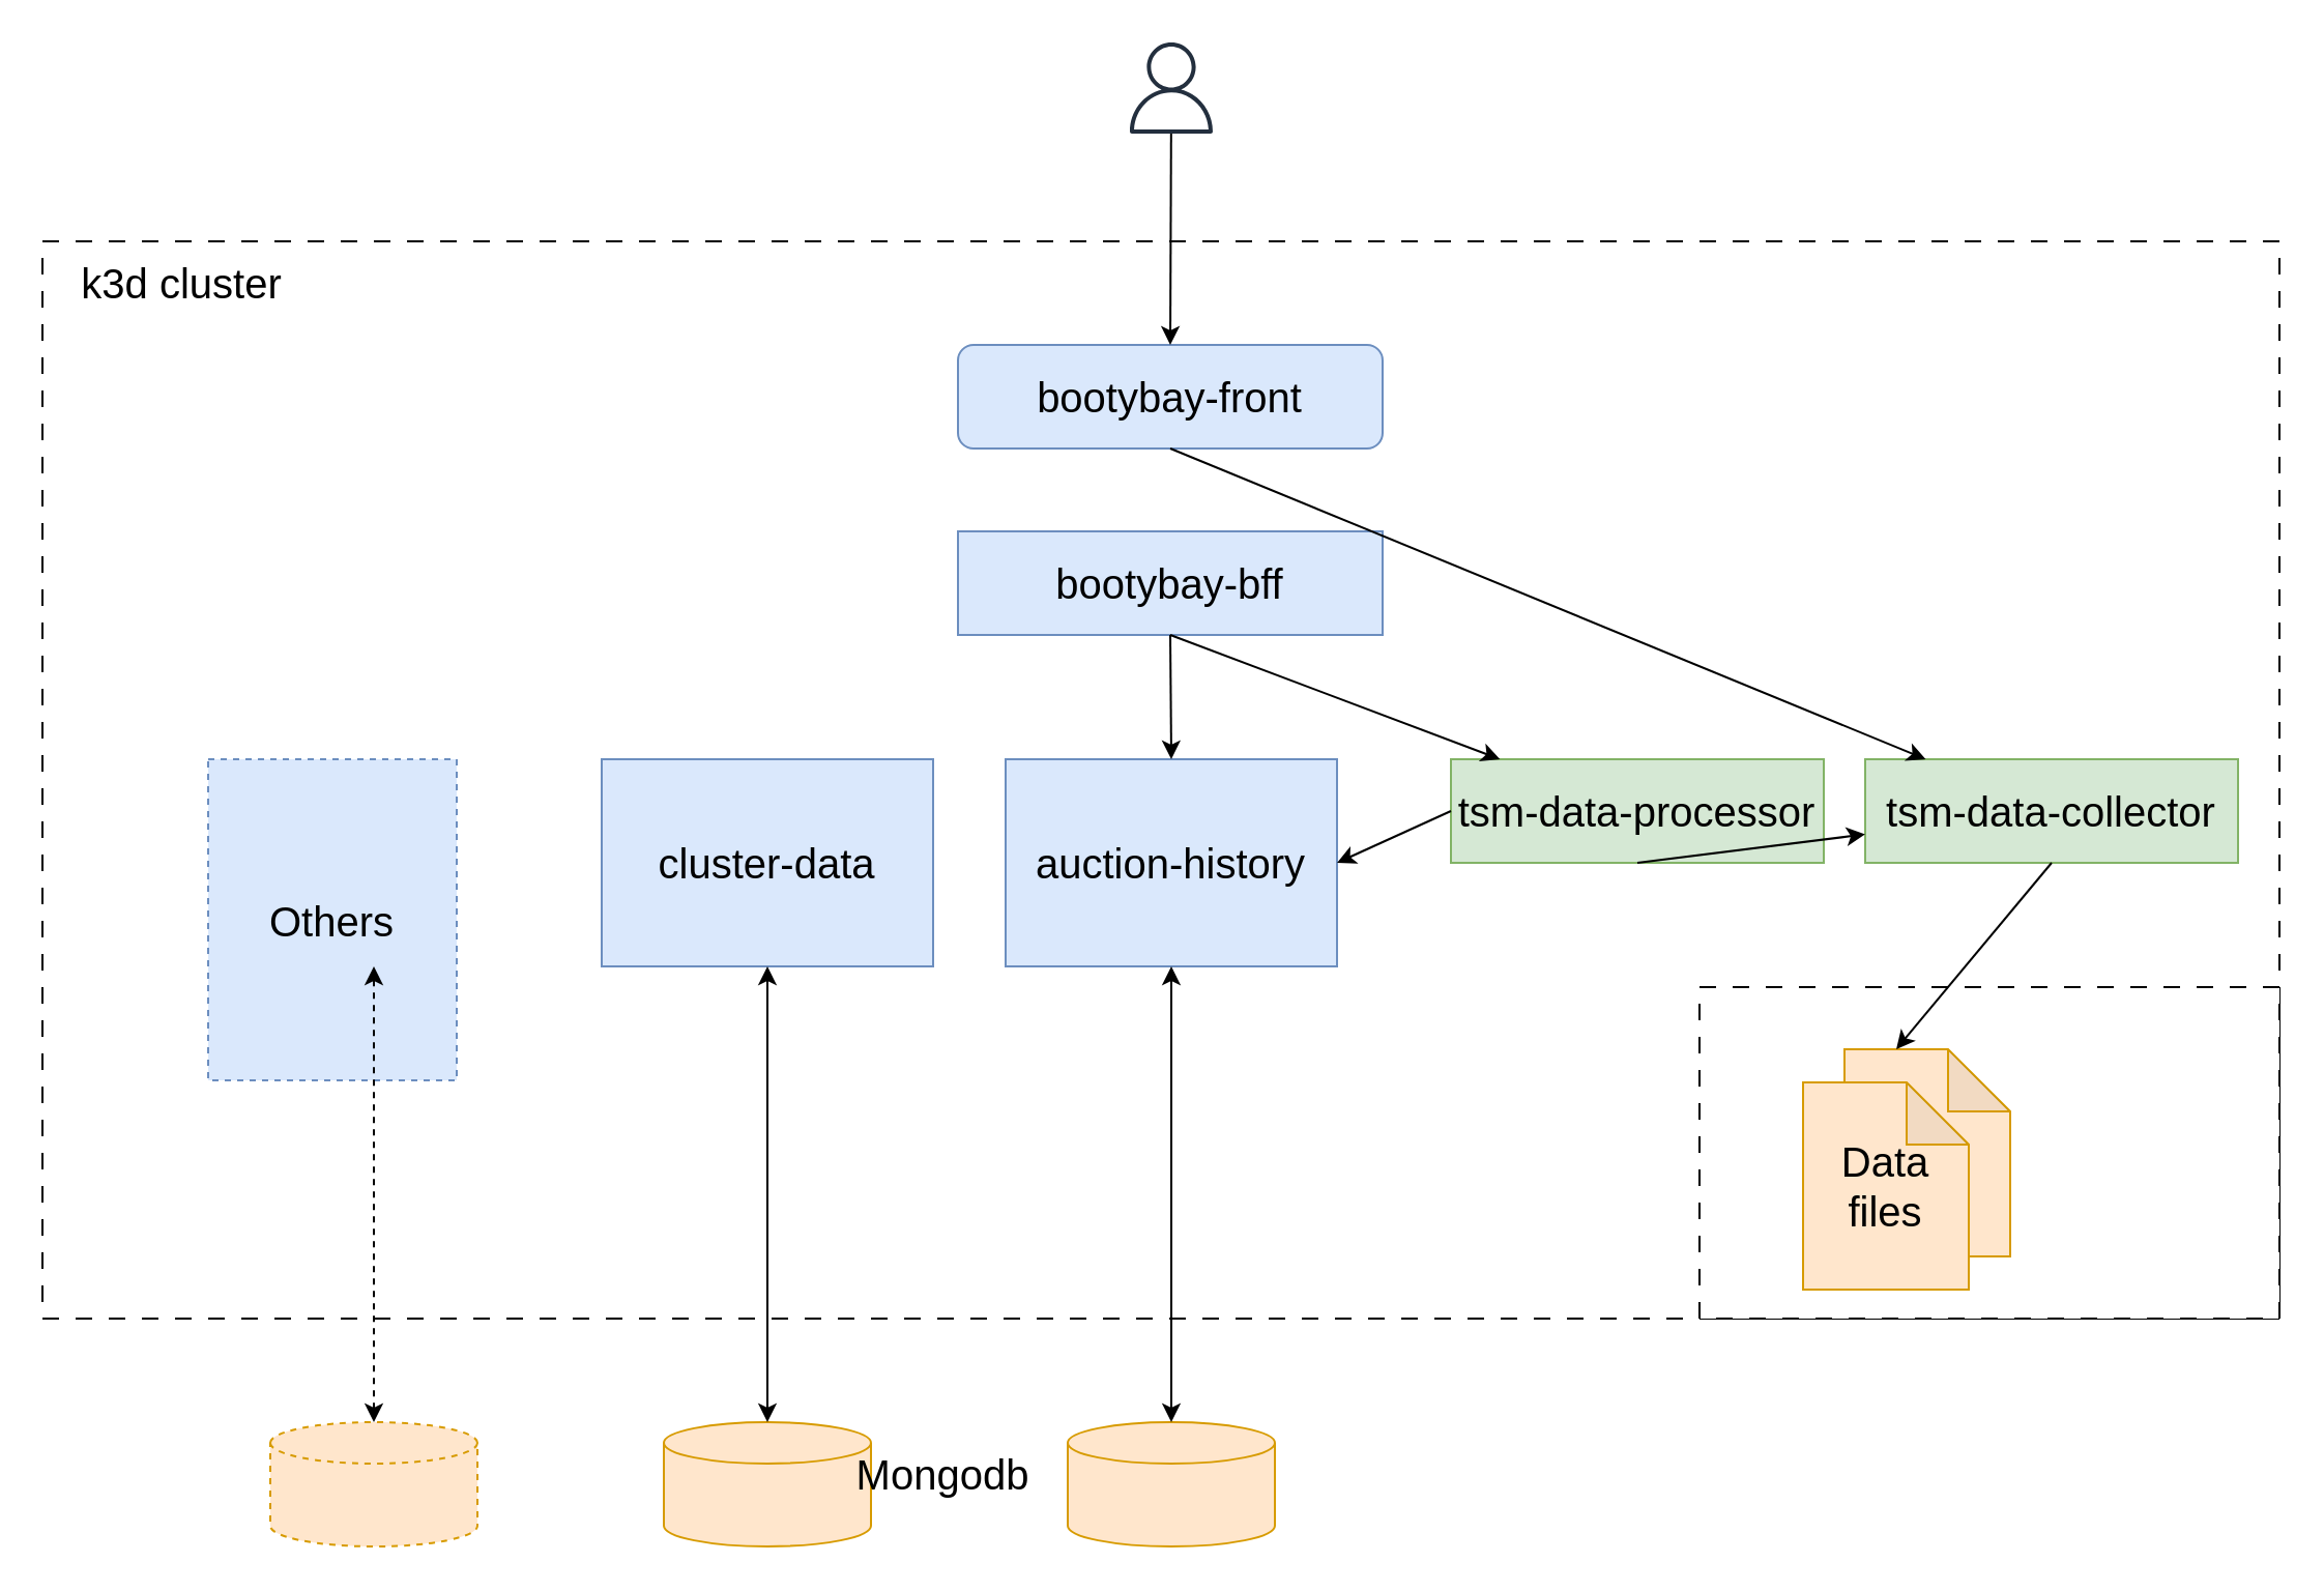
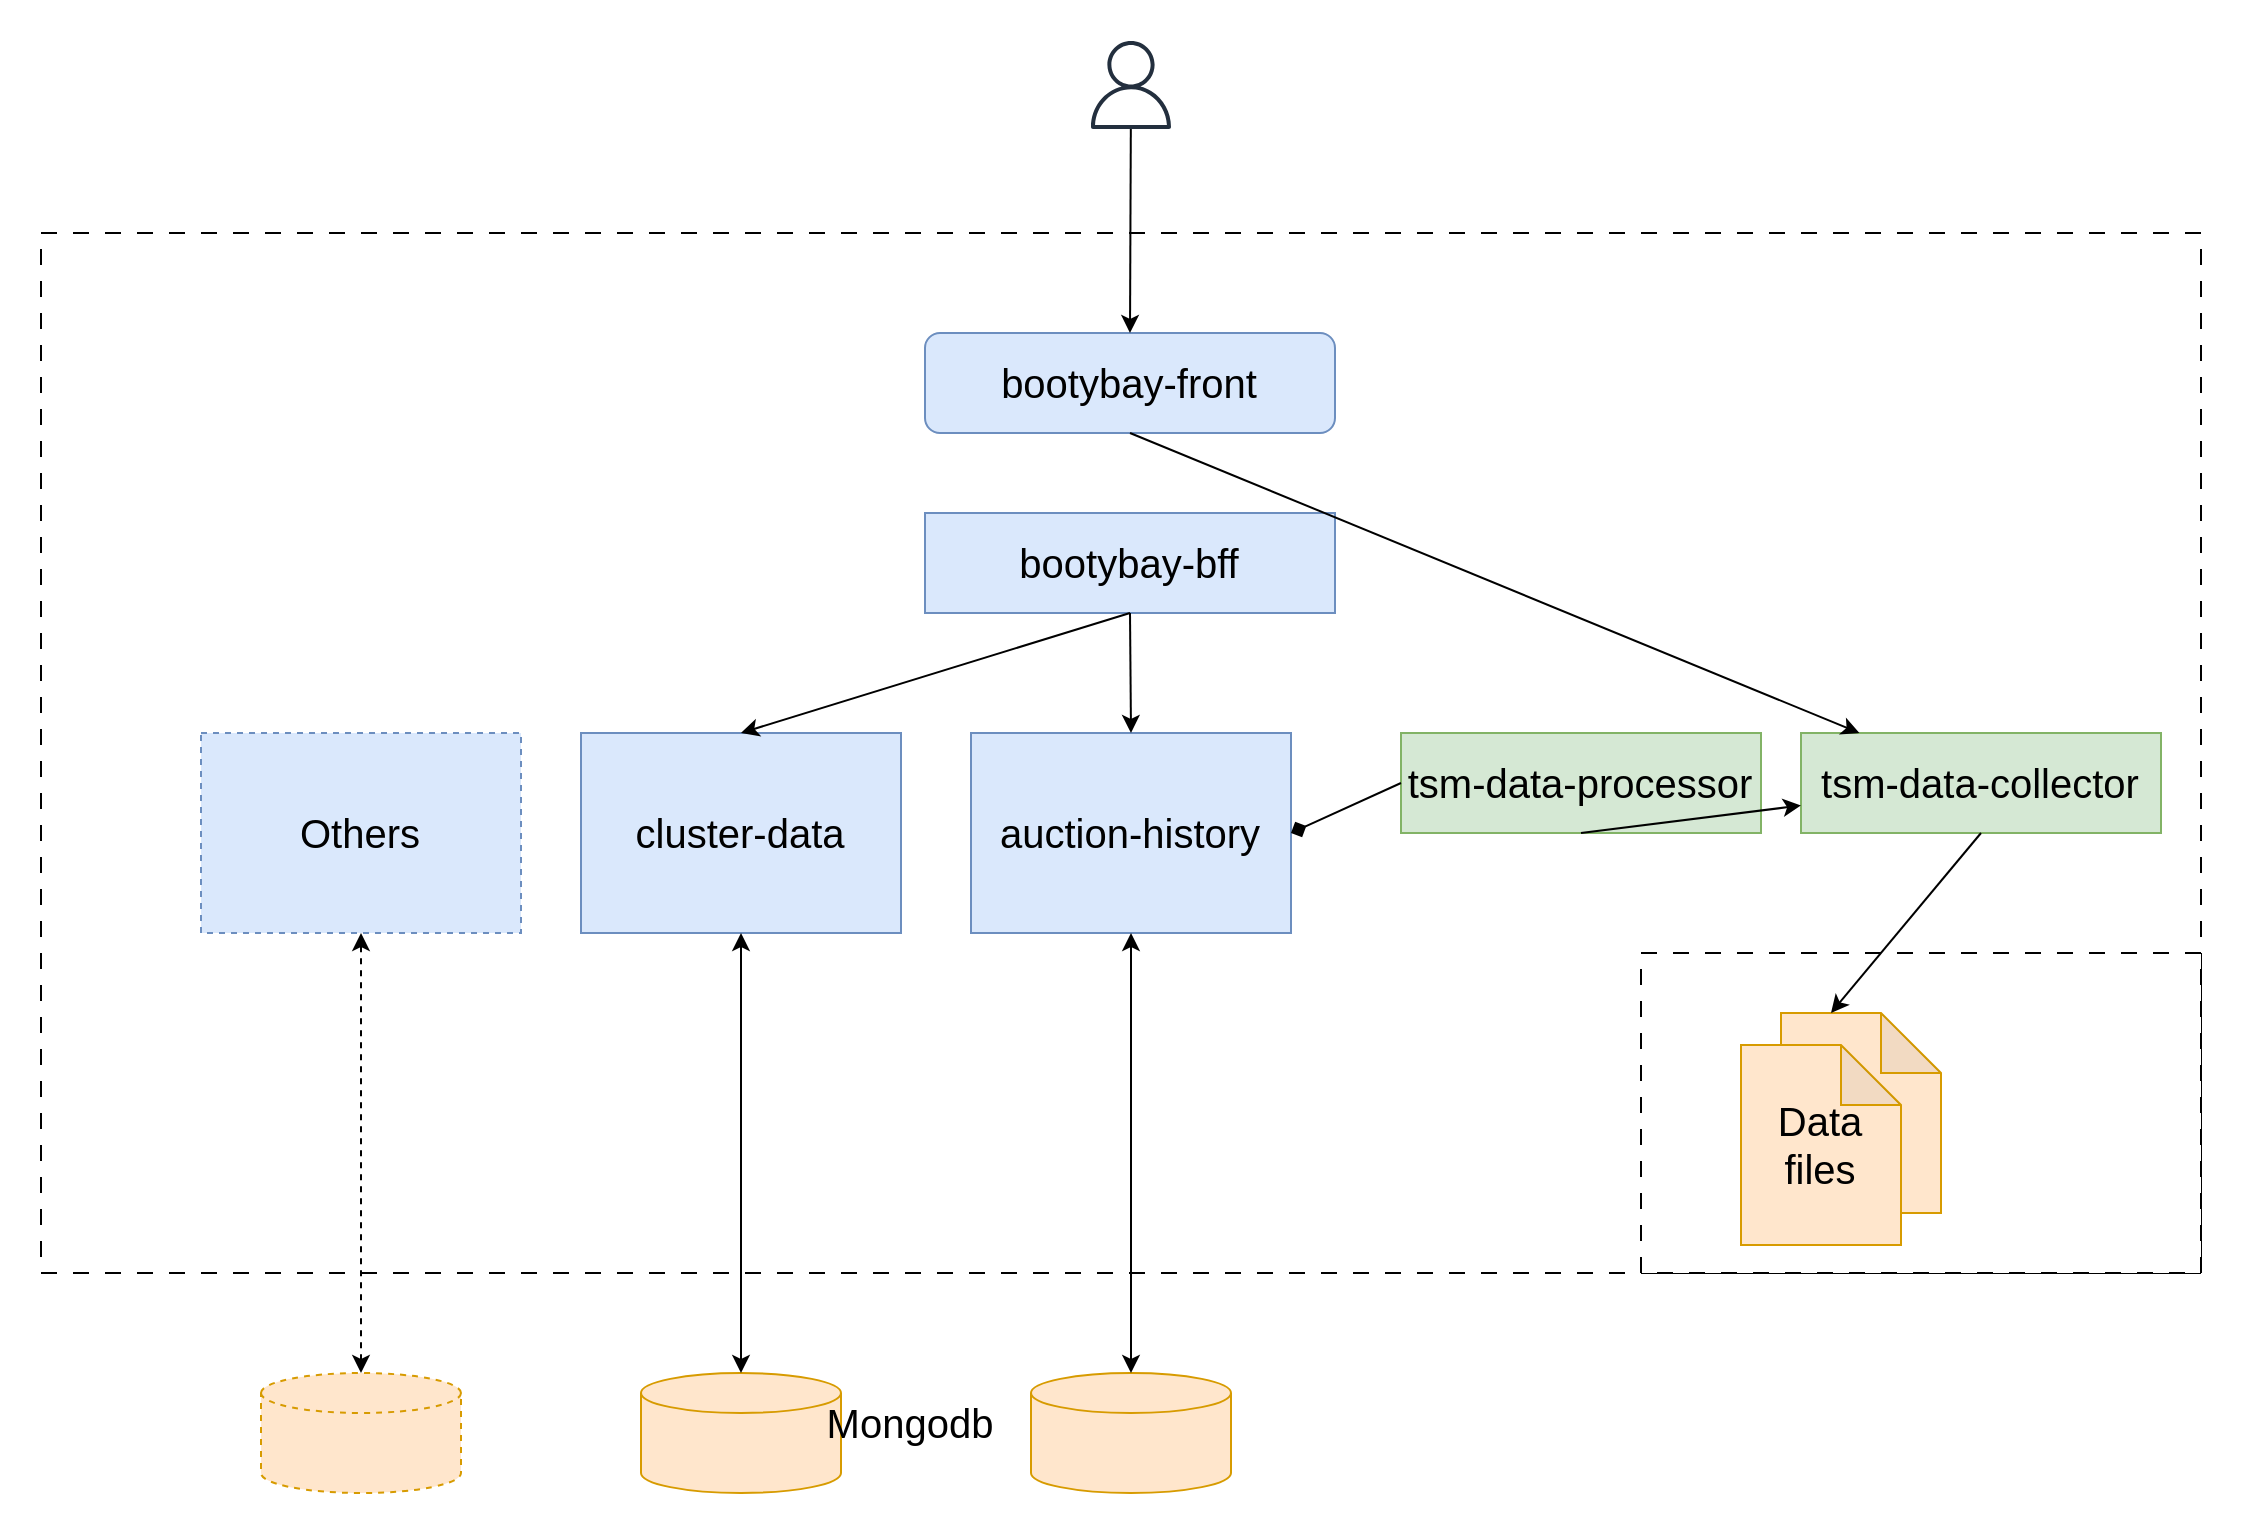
- <mxCell id="4" value="k3d cluster" style="text;html=1;strokeColor=none;fillColor=none;align=center;verticalAlign=middle;whiteSpace=wrap;rounded=0;dashed=1;dashPattern=1 4;fontSize=20;" vertex="1" parent="2"><mxGeometry x="10.004" y="10" width="115.048" height="20" as="geometry" /></mxCell>
- <mxCell id="28" value="" style="endArrow=classic;html=1;strokeWidth=1;fontSize=20;exitX=0.5;exitY=1;exitDx=0;exitDy=0;" edge="1" parent="1" source="24" target="7"><mxGeometry width="50" height="50" relative="1" as="geometry"><mxPoint x="530" y="496" as="sourcePoint" /><mxPoint x="580" y="446" as="targetPoint" /></mxGeometry></mxCell>
+ <mxCell id="28" value="" style="endArrow=classic;html=1;strokeWidth=1;fontSize=20;exitX=0.5;exitY=1;exitDx=0;exitDy=0;entryX=0.5;entryY=0;entryDx=0;entryDy=0;" edge="1" parent="1" source="24" target="9"><mxGeometry width="50" height="50" relative="1" as="geometry"><mxPoint x="530" y="496" as="sourcePoint" /><mxPoint x="580" y="446" as="targetPoint" /></mxGeometry></mxCell>
- <mxCell id="15" value="" style="endArrow=classic;html=1;strokeWidth=1;fontSize=20;exitX=0;exitY=0.5;exitDx=0;exitDy=0;entryX=1;entryY=0.5;entryDx=0;entryDy=0;" edge="1" parent="2" source="7" target="8"><mxGeometry width="50" height="50" relative="1" as="geometry"><mxPoint x="510" y="380" as="sourcePoint" /><mxPoint x="560" y="330" as="targetPoint" /></mxGeometry></mxCell>
+ <mxCell id="15" value="" style="endArrow=diamond;html=1;strokeWidth=1;fontSize=20;exitX=0;exitY=0.5;exitDx=0;exitDy=0;entryX=1;entryY=0.5;entryDx=0;entryDy=0;" edge="1" parent="2" source="7" target="8"><mxGeometry width="50" height="50" relative="1" as="geometry"><mxPoint x="510" y="380" as="sourcePoint" /><mxPoint x="560" y="330" as="targetPoint" /></mxGeometry></mxCell>
- <mxCell id="5" value="Others" style="rounded=0;whiteSpace=wrap;html=1;fontSize=20;fillColor=#dae8fc;strokeColor=#6c8ebf;dashed=1;" vertex="1" parent="2"><mxGeometry x="80" y="250" width="120" height="155" as="geometry" /></mxCell>
+ <mxCell id="5" value="Others" style="rounded=0;whiteSpace=wrap;html=1;fontSize=20;fillColor=#dae8fc;strokeColor=#6c8ebf;dashed=1;" vertex="1" parent="2"><mxGeometry x="80" y="250" width="160" height="100" as="geometry" /></mxCell>
